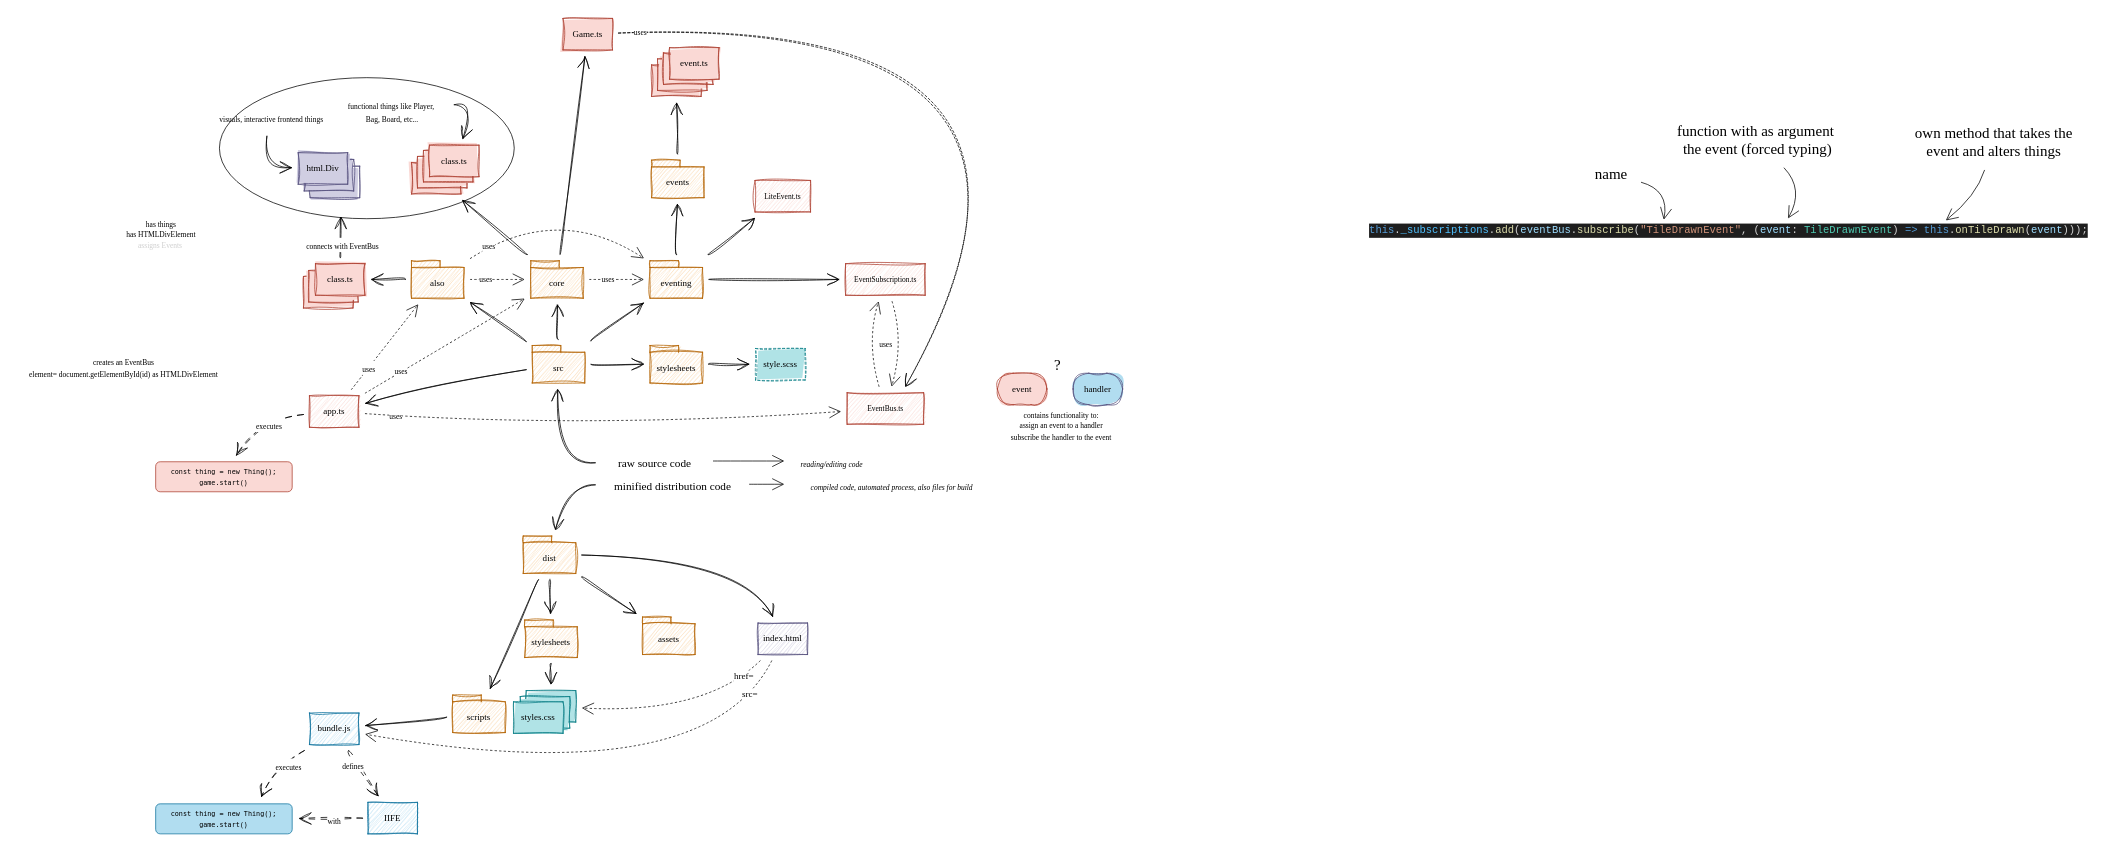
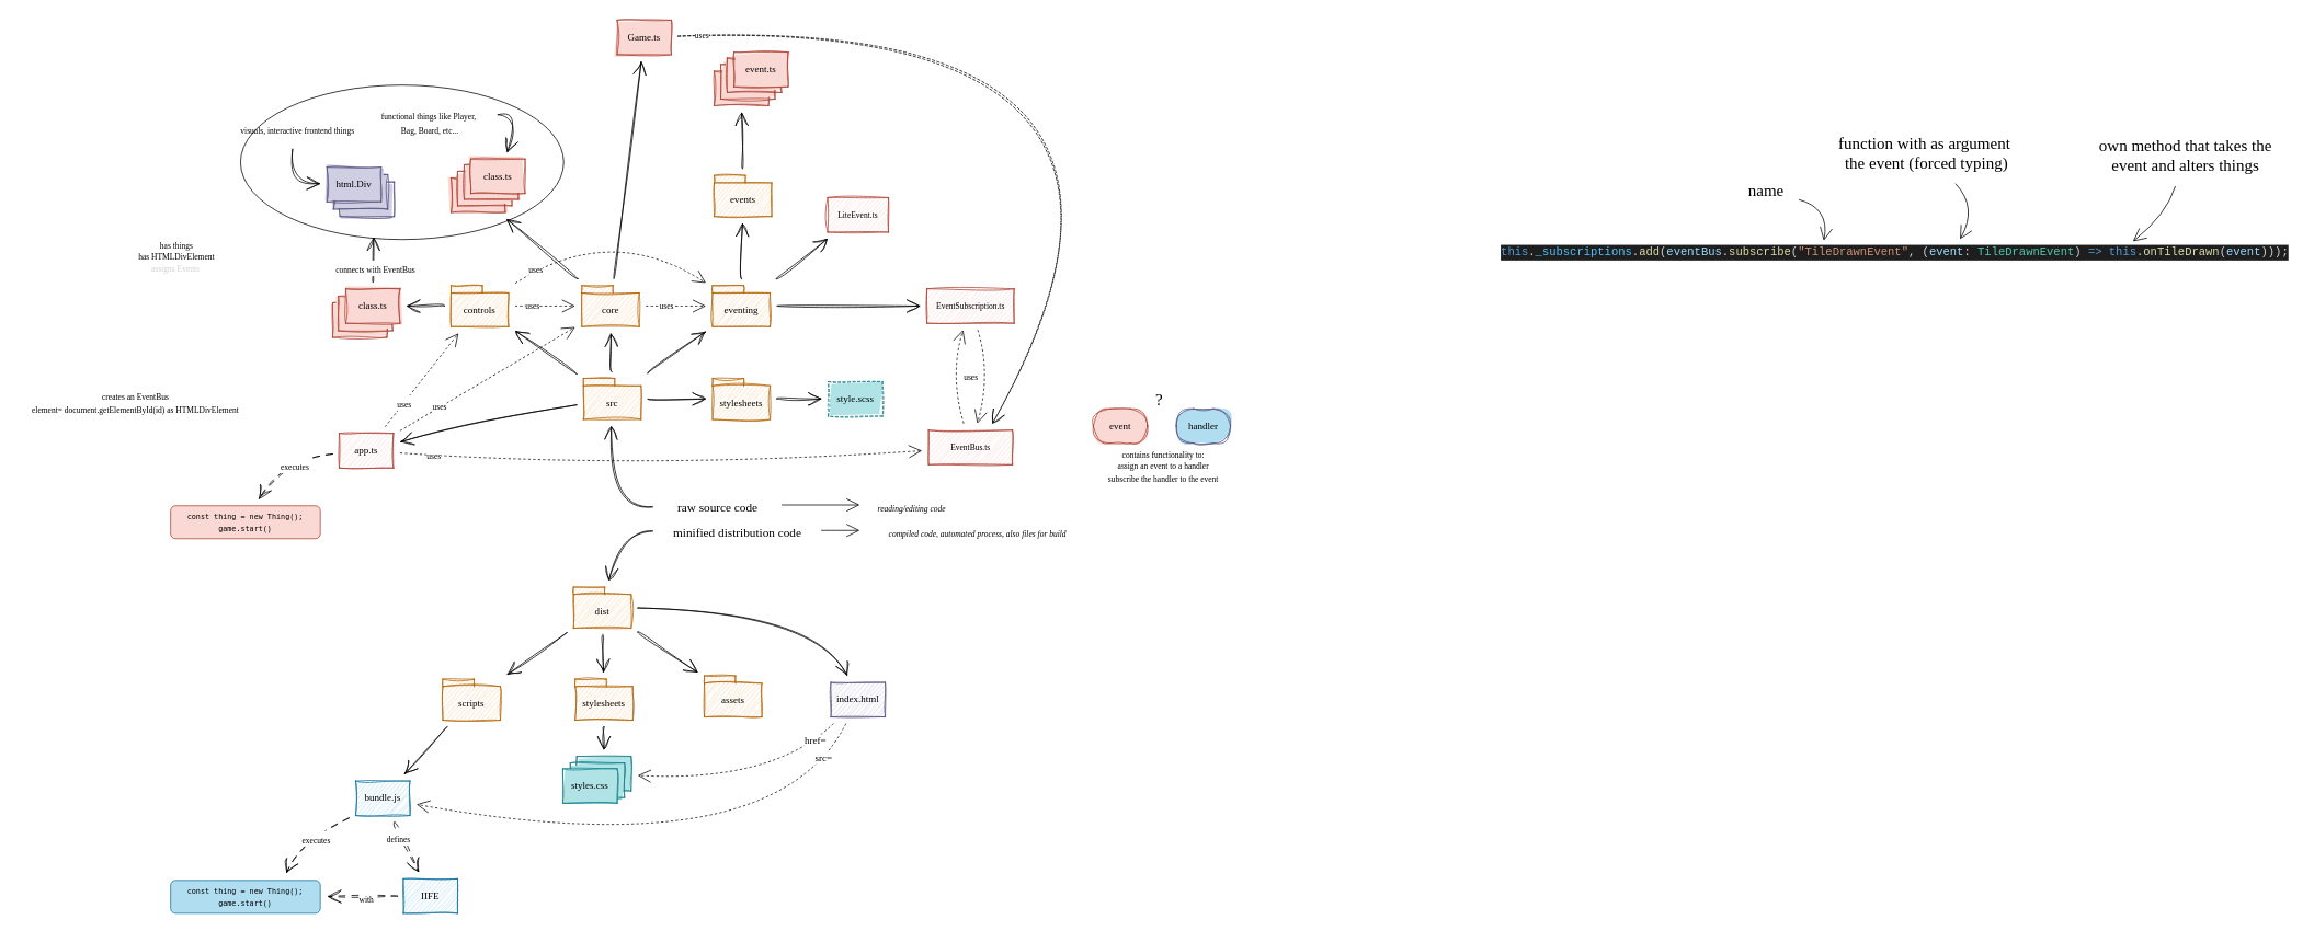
- <mxCell id="46" value="&lt;span style=&quot;font-weight: normal;&quot;&gt;also&lt;/span&gt;" style="shape=folder;fontStyle=1;spacingTop=10;tabWidth=38;tabHeight=9;tabPosition=left;html=1;whiteSpace=wrap;fontFamily=Architects Daughter;fontSource=https%3A%2F%2Ffonts.googleapis.com%2Fcss%3Ffamily%3DArchitects%2BDaughter;sketch=1;curveFitting=1;jiggle=2;fillColor=#fad7ac;strokeColor=#b46504;" parent="1" vertex="1"><mxGeometry x="548" y="347" width="70" height="50" as="geometry" /></mxCell>
+ <mxCell id="46" value="&lt;span style=&quot;font-weight: normal;&quot;&gt;controls&lt;/span&gt;" style="shape=folder;fontStyle=1;spacingTop=10;tabWidth=38;tabHeight=9;tabPosition=left;html=1;whiteSpace=wrap;fontFamily=Architects Daughter;fontSource=https%3A%2F%2Ffonts.googleapis.com%2Fcss%3Ffamily%3DArchitects%2BDaughter;sketch=1;curveFitting=1;jiggle=2;fillColor=#fad7ac;strokeColor=#b46504;" parent="1" vertex="1"><mxGeometry x="548" y="347" width="70" height="50" as="geometry" /></mxCell>
- <mxCell id="25" value="&lt;span style=&quot;font-weight: normal;&quot;&gt;scripts&lt;/span&gt;" style="shape=folder;fontStyle=1;spacingTop=10;tabWidth=38;tabHeight=9;tabPosition=left;html=1;whiteSpace=wrap;fontFamily=Architects Daughter;fontSource=https%3A%2F%2Ffonts.googleapis.com%2Fcss%3Ffamily%3DArchitects%2BDaughter;sketch=1;curveFitting=1;jiggle=2;fillColor=#fad7ac;strokeColor=#b46504;" parent="1" vertex="1"><mxGeometry x="603" y="926" width="70" height="50" as="geometry" /></mxCell>
+ <mxCell id="25" value="&lt;span style=&quot;font-weight: normal;&quot;&gt;scripts&lt;/span&gt;" style="shape=folder;fontStyle=1;spacingTop=10;tabWidth=38;tabHeight=9;tabPosition=left;html=1;whiteSpace=wrap;fontFamily=Architects Daughter;fontSource=https%3A%2F%2Ffonts.googleapis.com%2Fcss%3Ffamily%3DArchitects%2BDaughter;sketch=1;curveFitting=1;jiggle=2;fillColor=#fad7ac;strokeColor=#b46504;" parent="1" vertex="1"><mxGeometry x="538" y="826" width="70" height="50" as="geometry" /></mxCell>
- <mxCell id="6" value="bundle.js" style="rounded=0;whiteSpace=wrap;html=1;fontFamily=Architects Daughter;fontSource=https%3A%2F%2Ffonts.googleapis.com%2Fcss%3Ffamily%3DArchitects%2BDaughter;sketch=1;curveFitting=1;jiggle=2;fillColor=#b1ddf0;strokeColor=#10739e;" parent="1" vertex="1"><mxGeometry x="412" y="950" width="66" height="42" as="geometry" /></mxCell>
+ <mxCell id="6" value="bundle.js" style="rounded=0;whiteSpace=wrap;html=1;fontFamily=Architects Daughter;fontSource=https%3A%2F%2Ffonts.googleapis.com%2Fcss%3Ffamily%3DArchitects%2BDaughter;sketch=1;curveFitting=1;jiggle=2;fillColor=#b1ddf0;strokeColor=#10739e;" parent="1" vertex="1"><mxGeometry x="432" y="950" width="66" height="42" as="geometry" /></mxCell>
